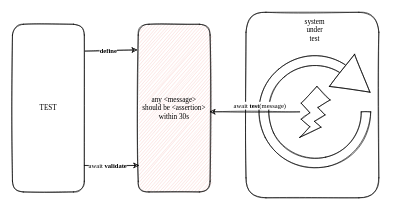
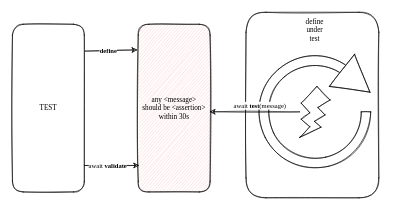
- <mxCell id="7" value="system under test" style="text;html=1;strokeColor=none;fillColor=none;align=center;verticalAlign=middle;whiteSpace=wrap;rounded=0;sketch=1;fontFamily=Handlee;fontSource=https%3A%2F%2Ffonts.googleapis.com%2Fcss%3Ffamily%3DHandlee;" vertex="1" parent="2"><mxGeometry x="73.23" y="-50" width="40" height="20" as="geometry" /></mxCell>
+ <mxCell id="7" value="define under test" style="text;html=1;strokeColor=none;fillColor=none;align=center;verticalAlign=middle;whiteSpace=wrap;rounded=0;sketch=1;fontFamily=Handlee;fontSource=https%3A%2F%2Ffonts.googleapis.com%2Fcss%3Ffamily%3DHandlee;" vertex="1" parent="2"><mxGeometry x="73.23" y="-50" width="40" height="20" as="geometry" /></mxCell>
